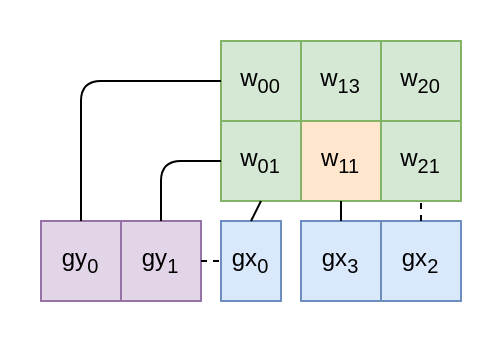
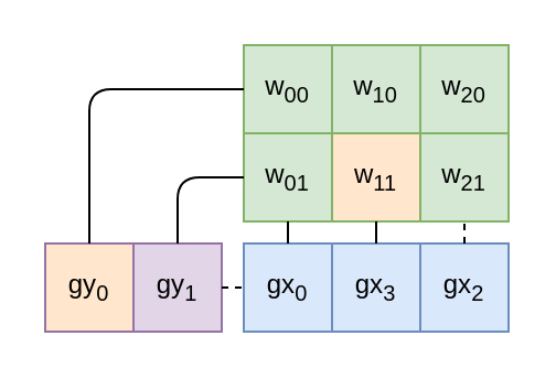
- <mxCell id="6" value="w&lt;sub&gt;13&lt;/sub&gt;" style="whiteSpace=wrap;html=1;aspect=fixed;fillColor=#d5e8d4;strokeColor=#82b366;" parent="1" vertex="1"><mxGeometry x="150" y="20" width="40" height="40" as="geometry" /></mxCell>
+ <mxCell id="6" value="w&lt;sub&gt;10&lt;/sub&gt;" style="whiteSpace=wrap;html=1;aspect=fixed;fillColor=#d5e8d4;strokeColor=#82b366;" parent="1" vertex="1"><mxGeometry x="150" y="20" width="40" height="40" as="geometry" /></mxCell>
- <mxCell id="11" value="gy&lt;sub&gt;0&lt;/sub&gt;" style="rounded=0;whiteSpace=wrap;html=1;fillColor=#e1d5e7;strokeColor=#9673a6;" parent="1" vertex="1"><mxGeometry x="20" y="110" width="40" height="40" as="geometry" /></mxCell>
+ <mxCell id="11" value="gy&lt;sub&gt;0&lt;/sub&gt;" style="rounded=0;whiteSpace=wrap;html=1;fillColor=#ffe6cc;strokeColor=#9673a6;" parent="1" vertex="1"><mxGeometry x="20" y="110" width="40" height="40" as="geometry" /></mxCell>
- <mxCell id="2" value="gx&lt;sub&gt;0&lt;/sub&gt;" style="rounded=0;whiteSpace=wrap;html=1;fillColor=#dae8fc;strokeColor=#6c8ebf;" parent="1" vertex="1"><mxGeometry x="110" y="110" width="30" height="40" as="geometry" /></mxCell>
+ <mxCell id="2" value="gx&lt;sub&gt;0&lt;/sub&gt;" style="rounded=0;whiteSpace=wrap;html=1;fillColor=#dae8fc;strokeColor=#6c8ebf;" parent="1" vertex="1"><mxGeometry x="110" y="110" width="40" height="40" as="geometry" /></mxCell>
